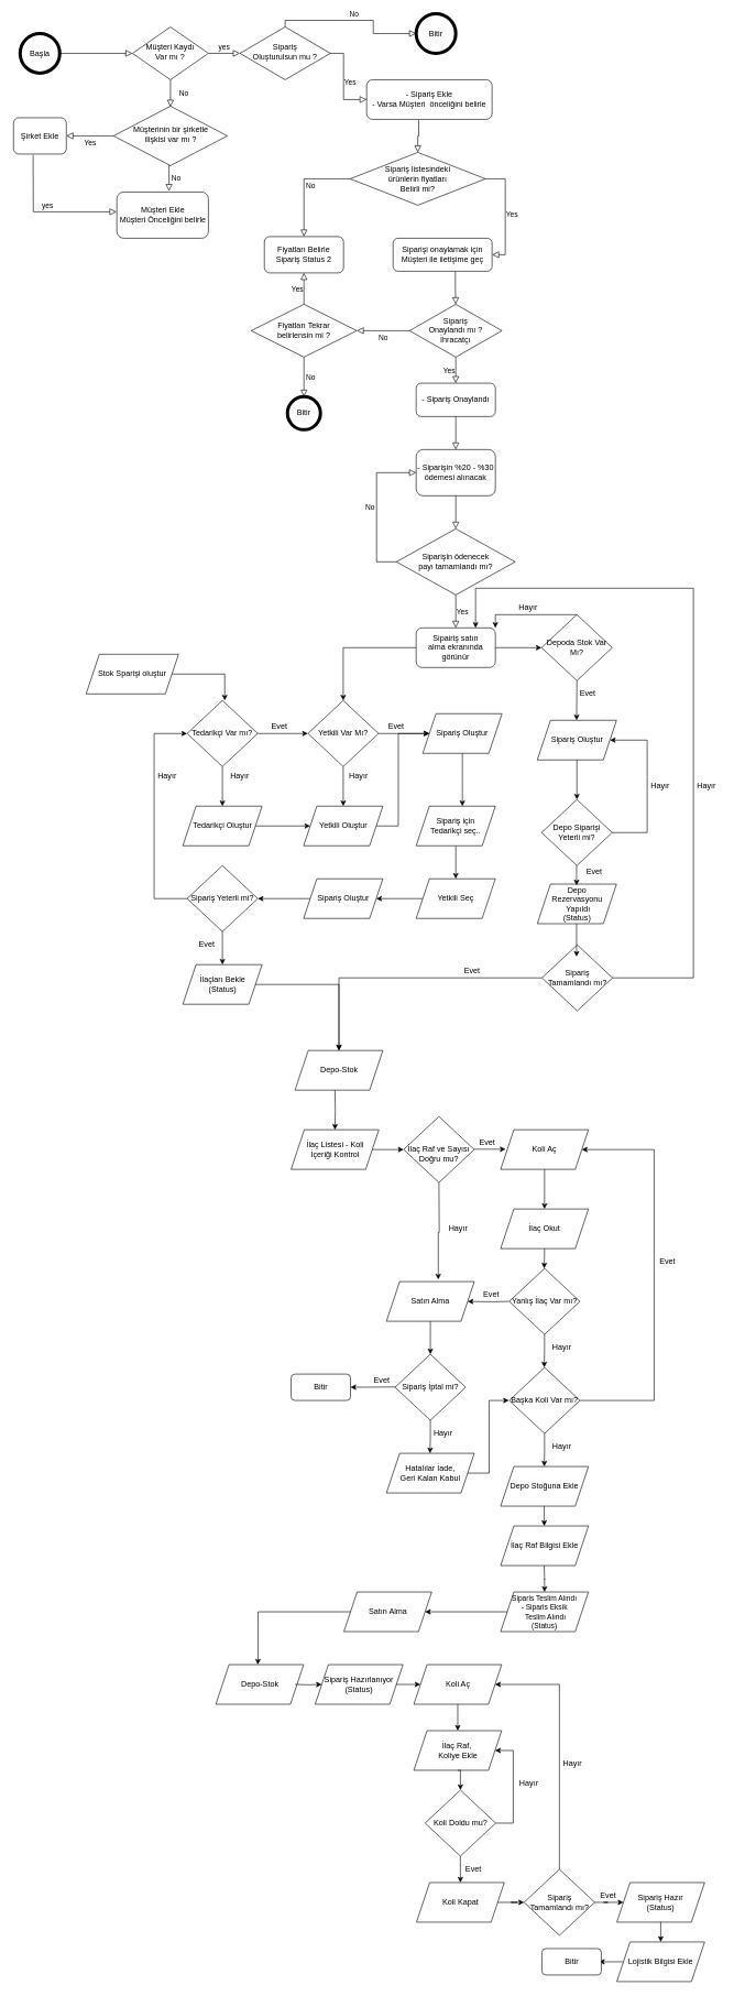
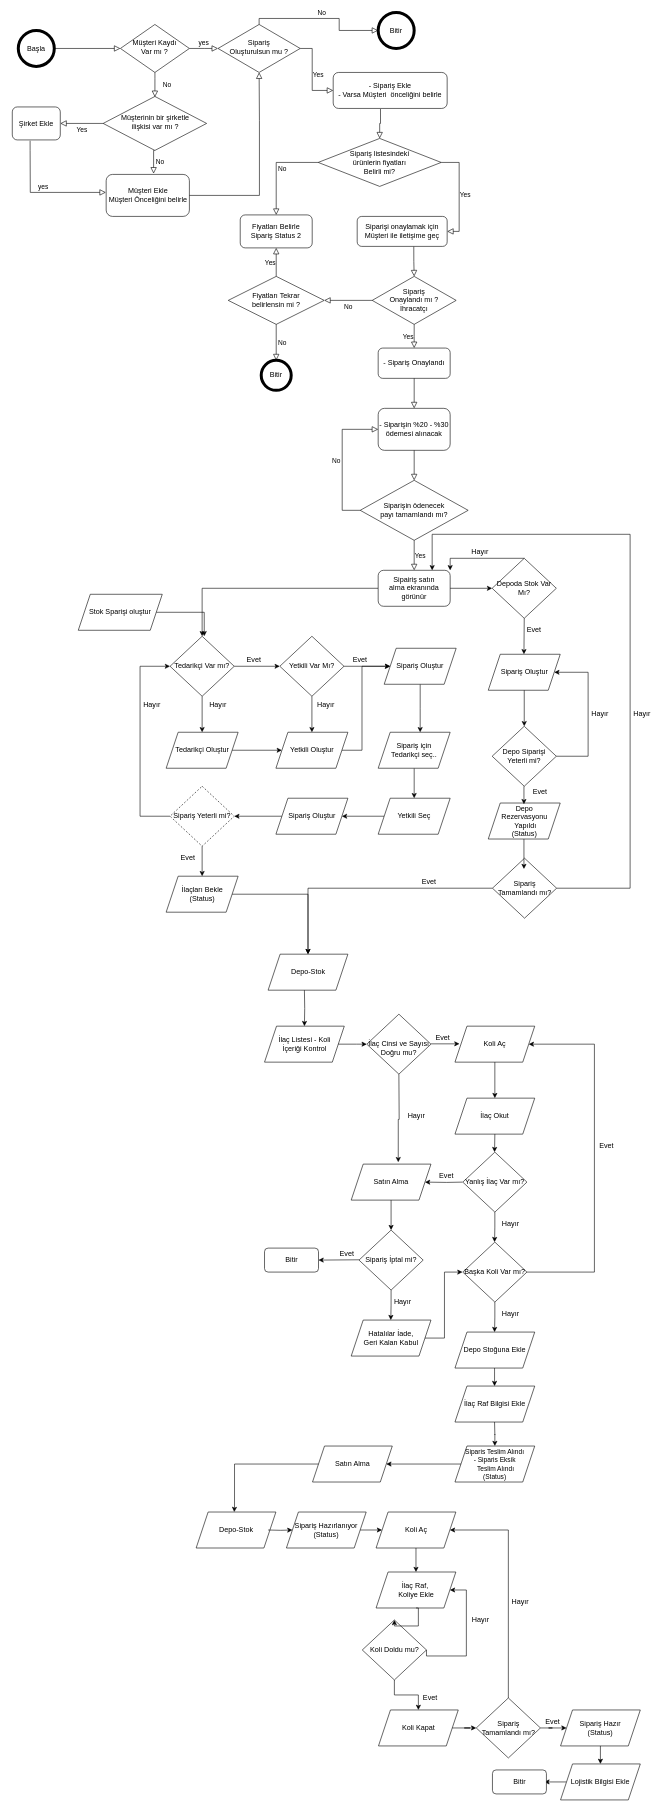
+ <mxCell id="11" value="" style="edgeStyle=orthogonalEdgeStyle;rounded=0;html=1;jettySize=auto;orthogonalLoop=1;fontSize=11;endArrow=block;endFill=0;endSize=8;strokeWidth=1;shadow=0;labelBackgroundColor=none;exitX=1;exitY=0.5;exitDx=0;exitDy=0;entryX=0.5;entryY=1;entryDx=0;entryDy=0;" edge="1" parent="1" source="5" target="6"><mxGeometry y="10" relative="1" as="geometry"><mxPoint as="offset" /><mxPoint x="160" y="420" as="sourcePoint" /><mxPoint x="430" y="190" as="targetPoint" /><Array as="points"><mxPoint x="432" y="325" /><mxPoint x="432" y="200" /></Array></mxGeometry></mxCell>
- <mxCell id="38" style="edgeStyle=orthogonalEdgeStyle;rounded=0;orthogonalLoop=1;jettySize=auto;html=1;" edge="1" parent="1" source="39" target="49"><mxGeometry relative="1" as="geometry" /></mxCell>
+ <mxCell id="38" style="edgeStyle=orthogonalEdgeStyle;rounded=0;orthogonalLoop=1;jettySize=auto;html=1;entryX=0.5;entryY=0;entryDx=0;entryDy=0;" edge="1" parent="1" source="39" target="44"><mxGeometry relative="1" as="geometry" /></mxCell>
- <mxCell id="58" value="Sipariş Yeterli mi?" style="rhombus;whiteSpace=wrap;html=1;" vertex="1" parent="1"><mxGeometry x="283" y="1310" width="107" height="100" as="geometry" /></mxCell>
+ <mxCell id="58" value="Sipariş Yeterli mi?" style="rhombus;whiteSpace=wrap;html=1;dashed=1;" vertex="1" parent="1"><mxGeometry x="283" y="1310" width="107" height="100" as="geometry" /></mxCell>
- <mxCell id="157" value="&lt;font style=&quot;font-size: 12px&quot;&gt;&lt;br&gt;İlaç Raf ve Sayısı Doğru mu?&lt;/font&gt;" style="rhombus;whiteSpace=wrap;html=1;" vertex="1" parent="1"><mxGeometry x="611" y="1690" width="107" height="100" as="geometry" /></mxCell>
+ <mxCell id="157" value="&lt;font style=&quot;font-size: 12px&quot;&gt;&lt;br&gt;İlaç Cinsi ve Sayısı Doğru mu?&lt;/font&gt;" style="rhombus;whiteSpace=wrap;html=1;" vertex="1" parent="1"><mxGeometry x="611" y="1690" width="107" height="100" as="geometry" /></mxCell>
- <mxCell id="99" value="Koli Doldu mu?" style="rhombus;whiteSpace=wrap;html=1;" vertex="1" parent="1"><mxGeometry x="643.5" y="2710" width="107" height="100" as="geometry" /></mxCell>
+ <mxCell id="99" value="Koli Doldu mu?" style="rhombus;whiteSpace=wrap;html=1;" vertex="1" parent="1"><mxGeometry x="603.5" y="2700" width="107" height="100" as="geometry" /></mxCell>
